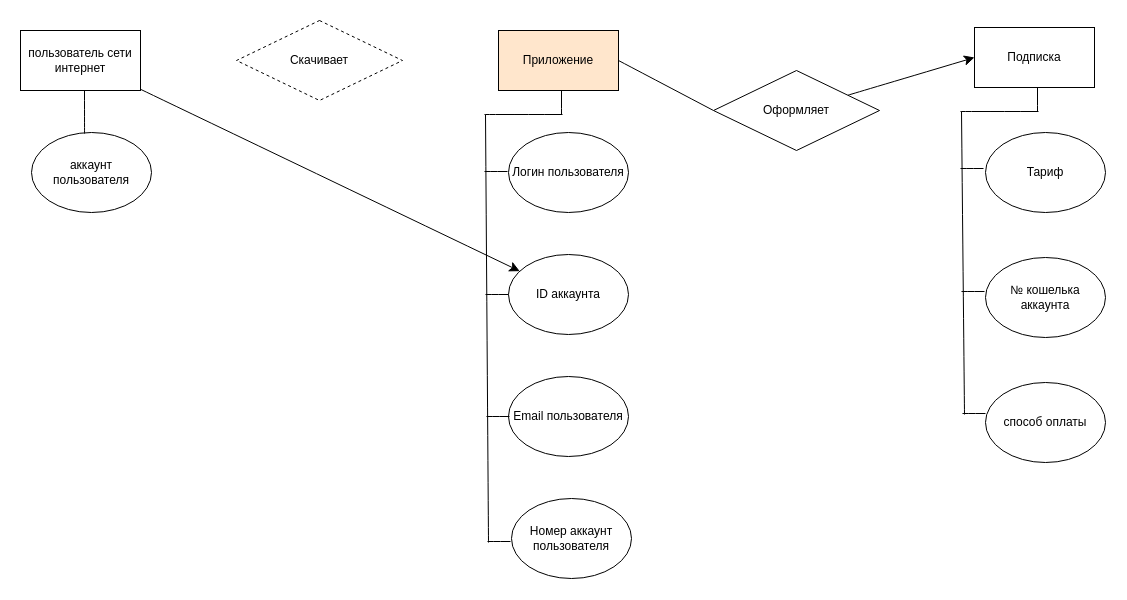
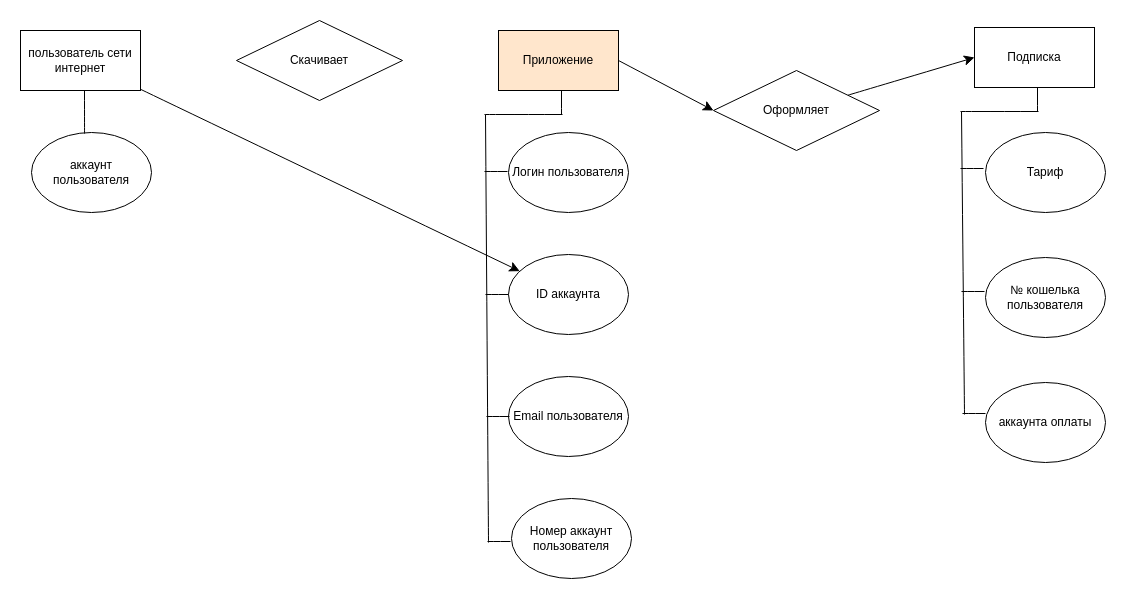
- <mxCell id="2" value="Скачивает" style="rhombus;whiteSpace=wrap;html=1;dashed=1;" vertex="1" parent="1"><mxGeometry x="236" y="20" width="166" height="80" as="geometry" /></mxCell>
+ <mxCell id="2" value="Скачивает" style="rhombus;whiteSpace=wrap;html=1;" vertex="1" parent="1"><mxGeometry x="236" y="20" width="166" height="80" as="geometry" /></mxCell>
- <mxCell id="5" style="edgeStyle=none;curved=1;rounded=0;orthogonalLoop=1;jettySize=auto;html=1;exitX=1;exitY=0.5;exitDx=0;exitDy=0;entryX=0;entryY=0.5;entryDx=0;entryDy=0;fontSize=12;startSize=8;endSize=8;endArrow=none;" edge="1" parent="1" source="6" target="9"><mxGeometry relative="1" as="geometry" /></mxCell>
+ <mxCell id="5" style="edgeStyle=none;curved=1;rounded=0;orthogonalLoop=1;jettySize=auto;html=1;exitX=1;exitY=0.5;exitDx=0;exitDy=0;entryX=0;entryY=0.5;entryDx=0;entryDy=0;fontSize=12;startSize=8;endSize=8;" edge="1" parent="1" source="6" target="9"><mxGeometry relative="1" as="geometry" /></mxCell>
- <mxCell id="16" value="№ кошелька аккаунта" style="ellipse;whiteSpace=wrap;html=1;" vertex="1" parent="1"><mxGeometry x="985" y="257" width="120" height="80" as="geometry" /></mxCell>
+ <mxCell id="16" value="№ кошелька пользователя" style="ellipse;whiteSpace=wrap;html=1;" vertex="1" parent="1"><mxGeometry x="985" y="257" width="120" height="80" as="geometry" /></mxCell>
- <mxCell id="18" value="способ оплаты" style="ellipse;whiteSpace=wrap;html=1;" vertex="1" parent="1"><mxGeometry x="985" y="382" width="120" height="80" as="geometry" /></mxCell>
+ <mxCell id="18" value="аккаунта оплаты" style="ellipse;whiteSpace=wrap;html=1;" vertex="1" parent="1"><mxGeometry x="985" y="382" width="120" height="80" as="geometry" /></mxCell>
